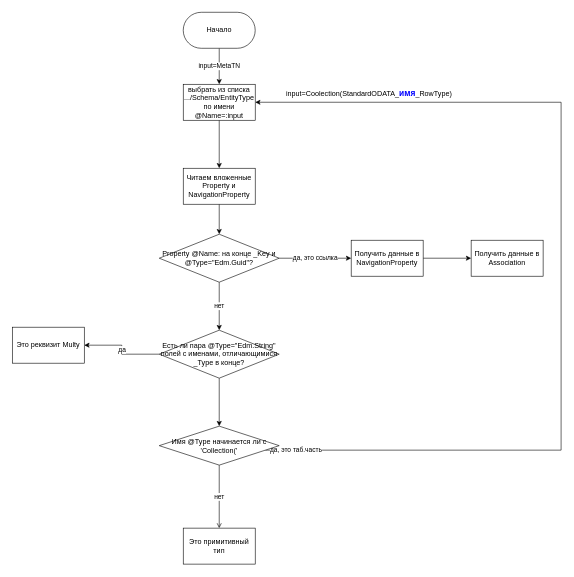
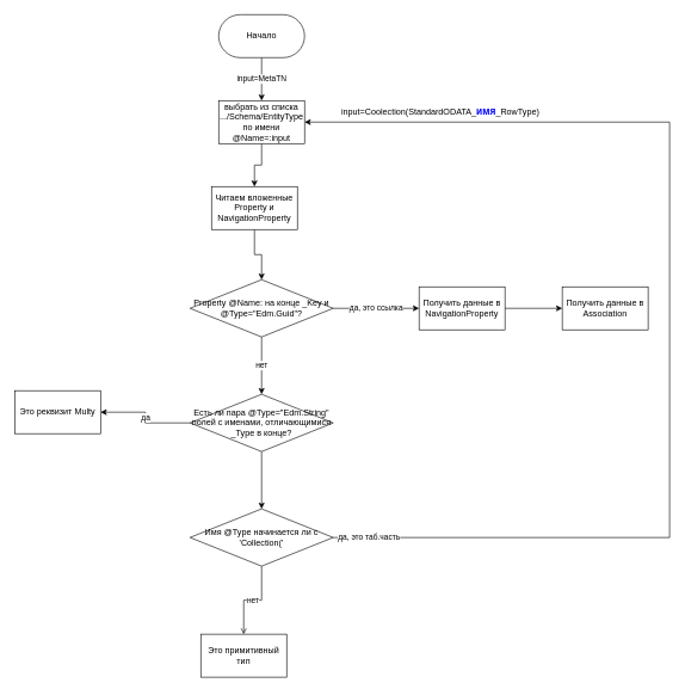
- <mxCell id="7" value="Читаем вложенные Property и NavigationProperty" style="whiteSpace=wrap;html=1;rounded=0;" parent="1" vertex="1"><mxGeometry x="305" y="280" width="120" height="60" as="geometry" /></mxCell>
+ <mxCell id="7" value="Читаем вложенные Property и NavigationProperty" style="whiteSpace=wrap;html=1;rounded=0;" parent="1" vertex="1"><mxGeometry x="295" y="260" width="120" height="60" as="geometry" /></mxCell>
- <mxCell id="20" value="Имя @Type начинается ли с 'Collection('" style="rhombus;whiteSpace=wrap;html=1;rounded=0;" parent="1" vertex="1"><mxGeometry x="265" y="710" width="200" height="65" as="geometry" /></mxCell>
+ <mxCell id="20" value="Имя @Type начинается ли с 'Collection('" style="rhombus;whiteSpace=wrap;html=1;rounded=0;" parent="1" vertex="1"><mxGeometry x="265" y="710" width="200" height="80" as="geometry" /></mxCell>
- <mxCell id="21" value="Это примитивный тип" style="whiteSpace=wrap;html=1;rounded=0;" parent="1" vertex="1"><mxGeometry x="305" y="880" width="120" height="60" as="geometry" /></mxCell>
+ <mxCell id="21" value="Это примитивный тип" style="whiteSpace=wrap;html=1;rounded=0;" parent="1" vertex="1"><mxGeometry x="280" y="885" width="120" height="60" as="geometry" /></mxCell>
